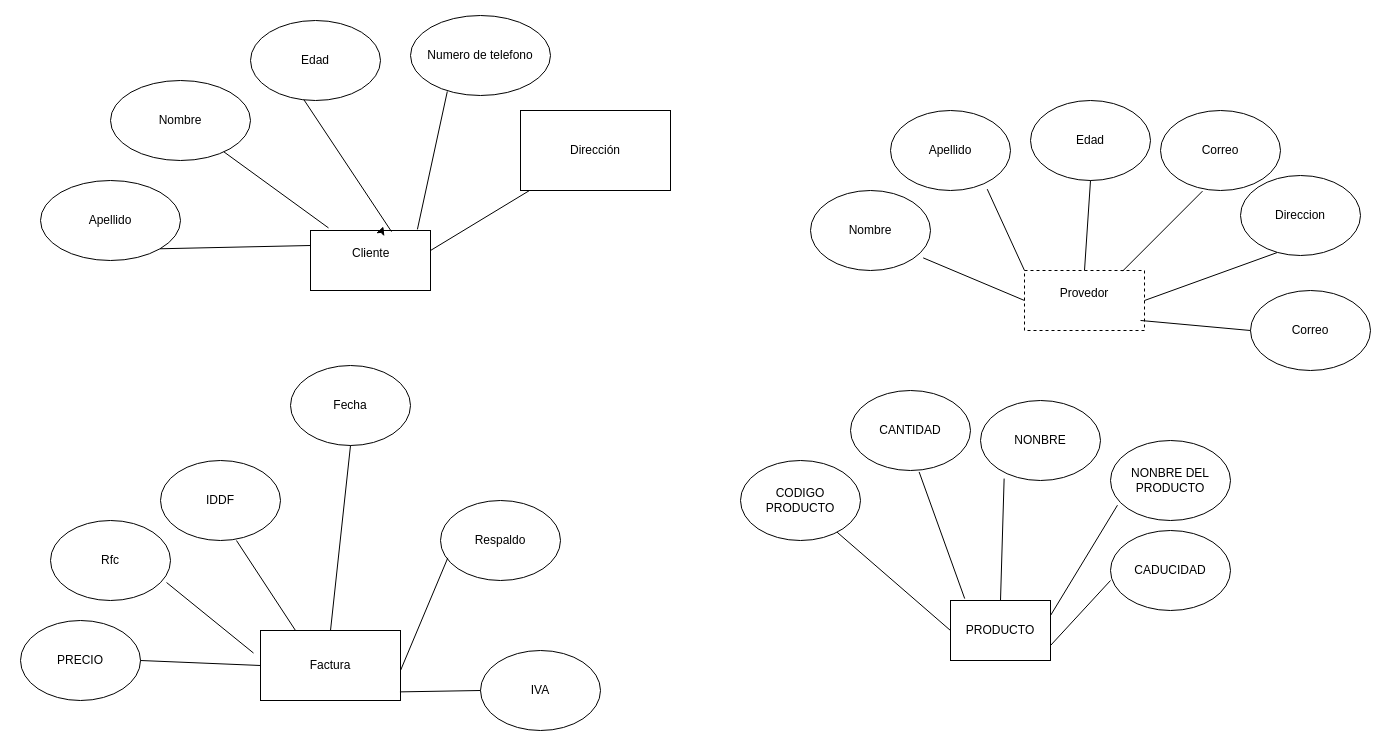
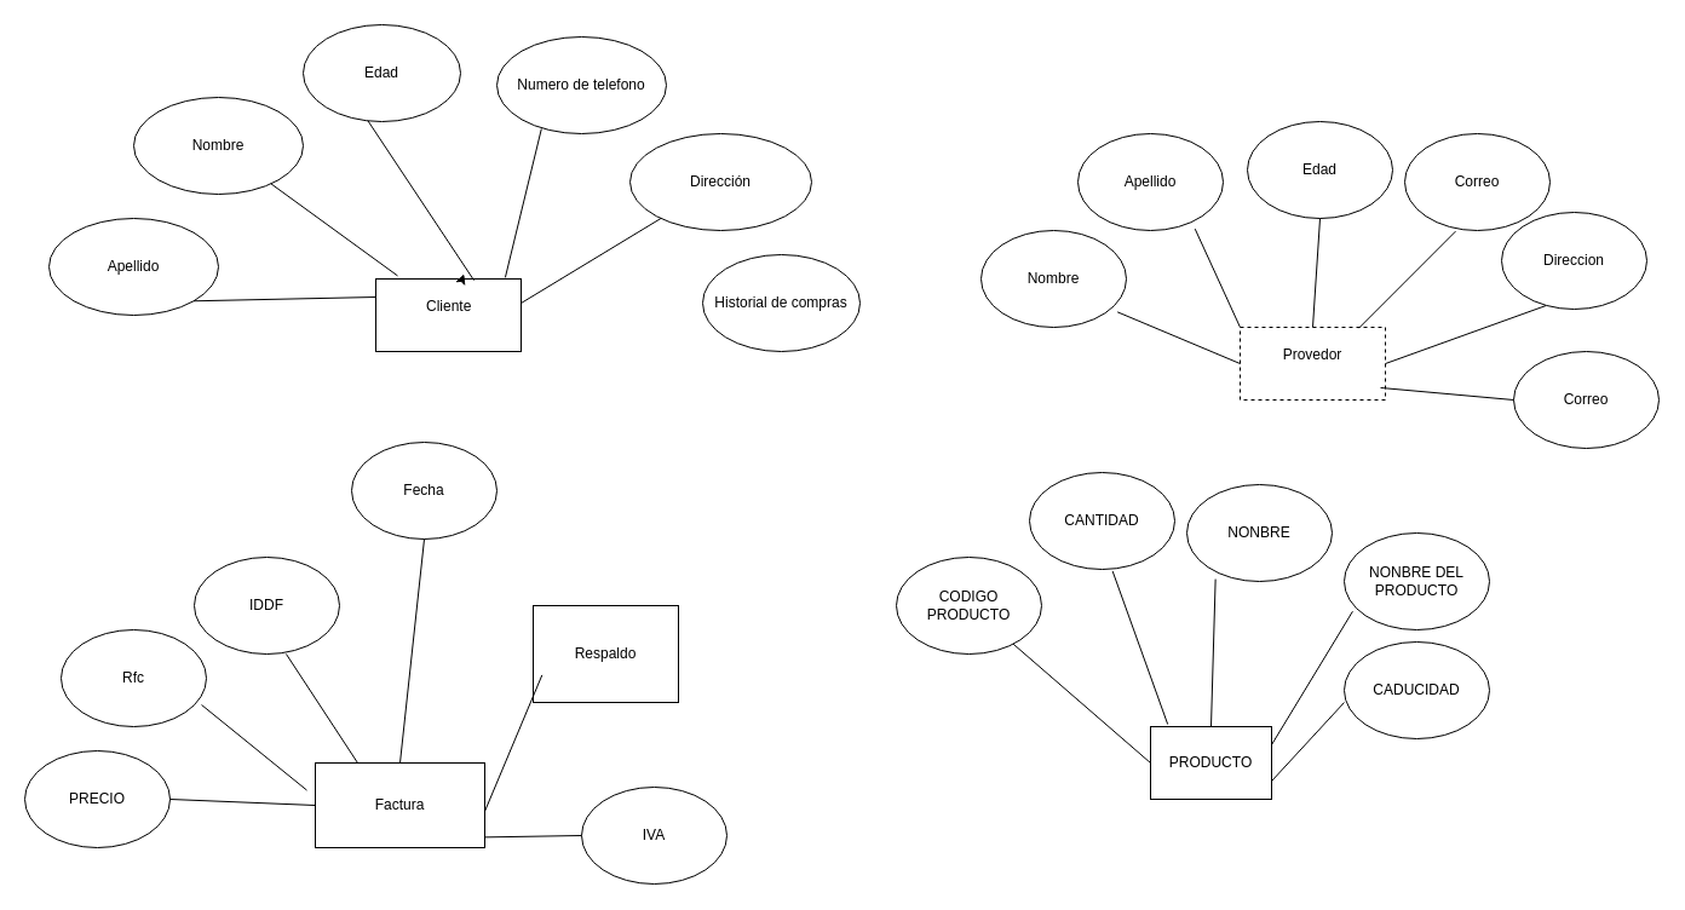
- <mxCell id="6" value="Numero de telefono" style="ellipse;whiteSpace=wrap;html=1;" parent="1" vertex="1"><mxGeometry x="410" y="15" width="140" height="80" as="geometry" /></mxCell>
+ <mxCell id="6" value="Numero de telefono" style="ellipse;whiteSpace=wrap;html=1;" parent="1" vertex="1"><mxGeometry x="410" y="30" width="140" height="80" as="geometry" /></mxCell>
- <mxCell id="7" value="Dirección" style="whiteSpace=wrap;html=1;rounded=0;" parent="1" vertex="1"><mxGeometry x="520" y="110" width="150" height="80" as="geometry" /></mxCell>
+ <mxCell id="7" value="Dirección" style="ellipse;whiteSpace=wrap;html=1;" parent="1" vertex="1"><mxGeometry x="520" y="110" width="150" height="80" as="geometry" /></mxCell>
+ <mxCell id="8" value="Historial de compras" style="ellipse;whiteSpace=wrap;html=1;" parent="1" vertex="1"><mxGeometry x="580" y="210" width="130" height="80" as="geometry" /></mxCell>
- <mxCell id="32" value="Respaldo" style="ellipse;whiteSpace=wrap;html=1;" parent="1" vertex="1"><mxGeometry x="440" y="500" width="120" height="80" as="geometry" /></mxCell>
+ <mxCell id="32" value="Respaldo" style="whiteSpace=wrap;html=1;rounded=0;" parent="1" vertex="1"><mxGeometry x="440" y="500" width="120" height="80" as="geometry" /></mxCell>
